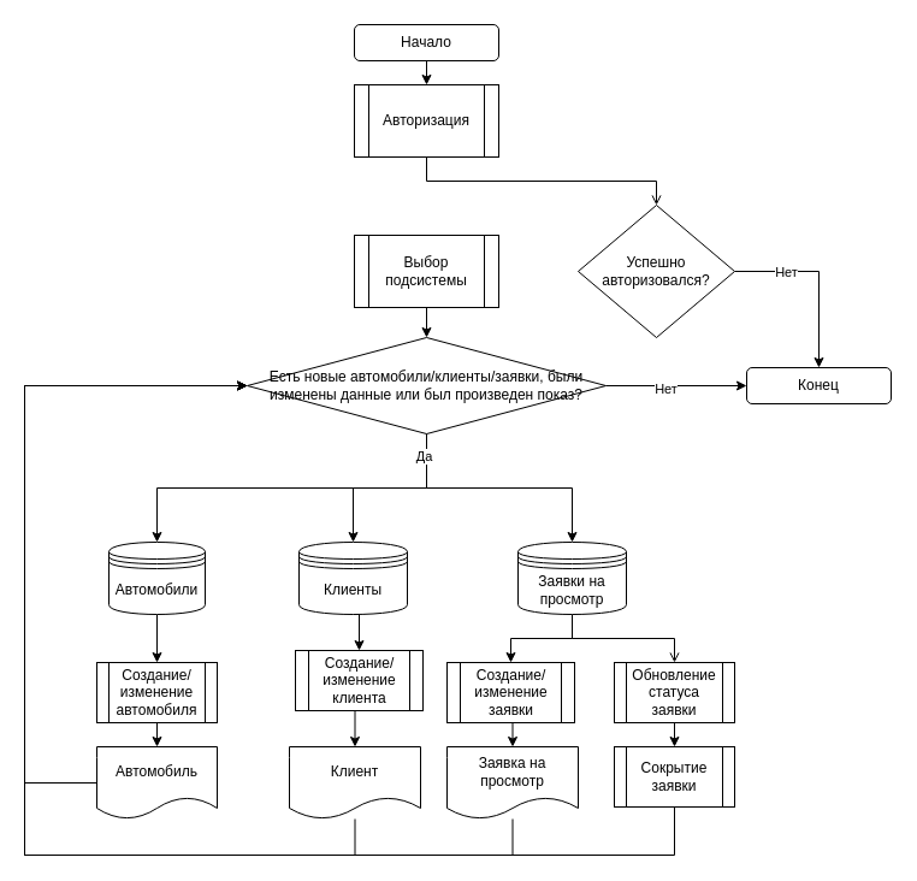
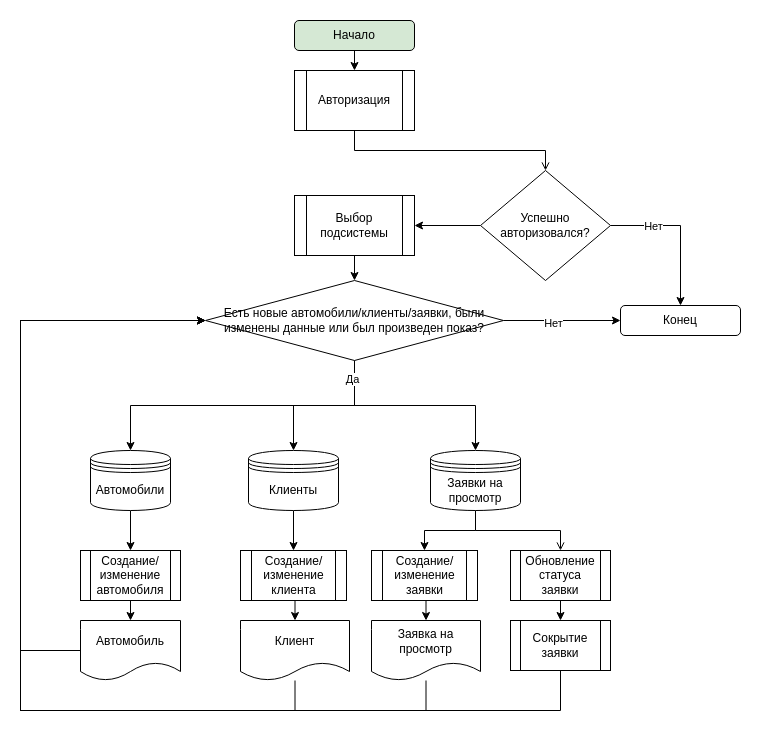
- <mxCell id="3" value="Начало" style="rounded=1;whiteSpace=wrap;html=1;" vertex="1" parent="1"><mxGeometry x="294" y="20" width="120" height="30" as="geometry" /></mxCell>
+ <mxCell id="3" value="Начало" style="rounded=1;whiteSpace=wrap;html=1;fillColor=#d5e8d4;" vertex="1" parent="1"><mxGeometry x="294" y="20" width="120" height="30" as="geometry" /></mxCell>
+ <mxCell id="8" style="edgeStyle=orthogonalEdgeStyle;rounded=0;orthogonalLoop=1;jettySize=auto;html=1;exitX=0;exitY=0.5;exitDx=0;exitDy=0;" edge="1" parent="1" source="9" target="12"><mxGeometry relative="1" as="geometry" /></mxCell>
- <mxCell id="25" value="Создание/изменение клиента" style="shape=process;whiteSpace=wrap;html=1;backgroundOutline=1;" vertex="1" parent="1"><mxGeometry x="245" y="540" width="106" height="50" as="geometry" /></mxCell>
+ <mxCell id="25" value="Создание/изменение клиента" style="shape=process;whiteSpace=wrap;html=1;backgroundOutline=1;" vertex="1" parent="1"><mxGeometry x="240" y="550" width="106" height="50" as="geometry" /></mxCell>
